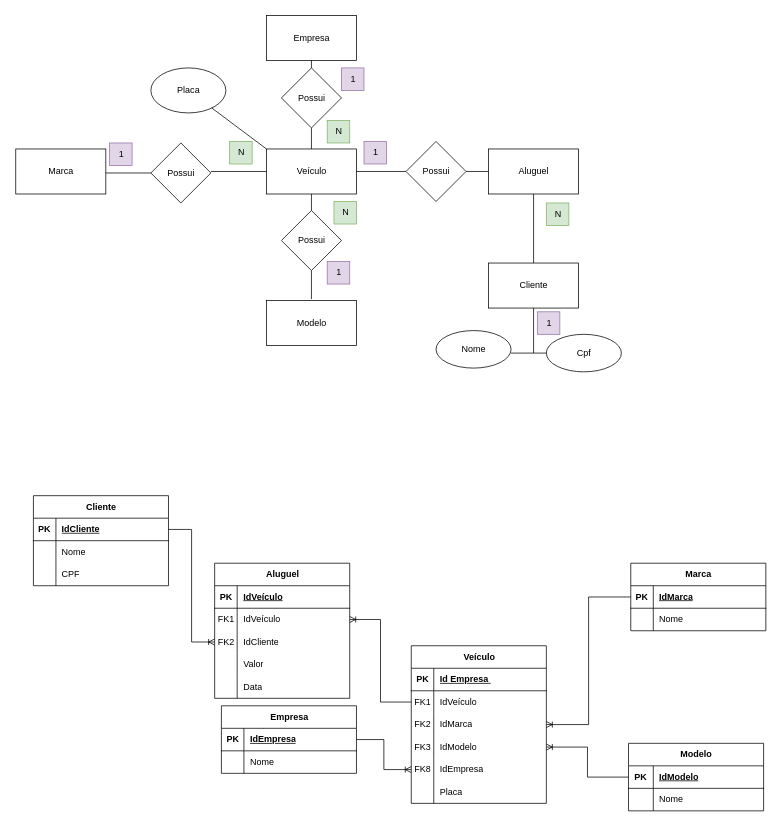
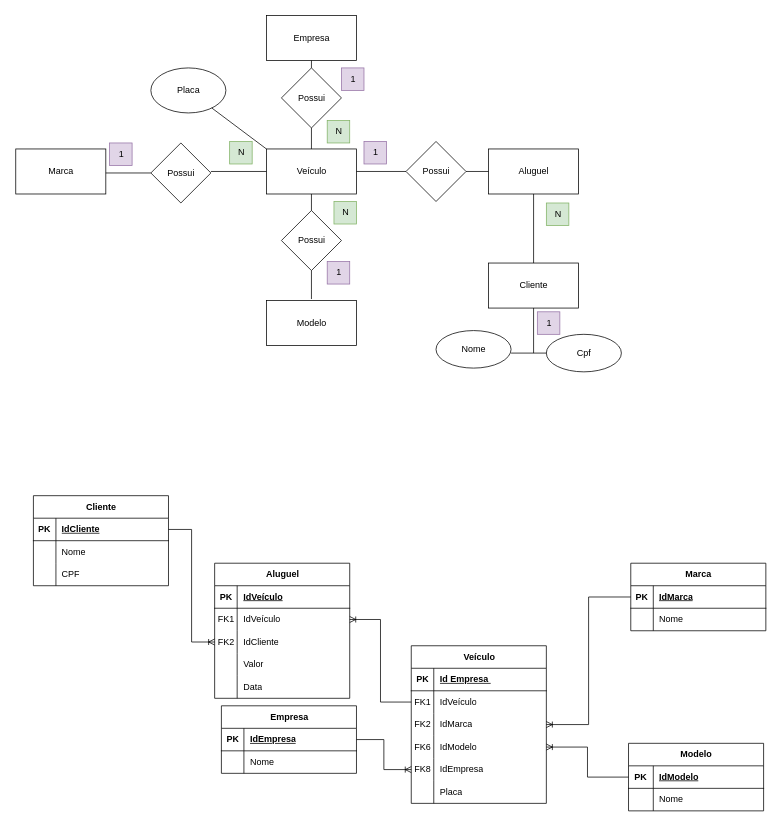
- <mxCell id="54" value="FK3" style="shape=partialRectangle;connectable=0;fillColor=none;top=0;left=0;bottom=0;right=0;editable=1;overflow=hidden;whiteSpace=wrap;html=1;" vertex="1" parent="53"><mxGeometry width="30" height="30" as="geometry"><mxRectangle width="30" height="30" as="alternateBounds" /></mxGeometry></mxCell>
+ <mxCell id="54" value="FK6" style="shape=partialRectangle;connectable=0;fillColor=none;top=0;left=0;bottom=0;right=0;editable=1;overflow=hidden;whiteSpace=wrap;html=1;" vertex="1" parent="53"><mxGeometry width="30" height="30" as="geometry"><mxRectangle width="30" height="30" as="alternateBounds" /></mxGeometry></mxCell>
